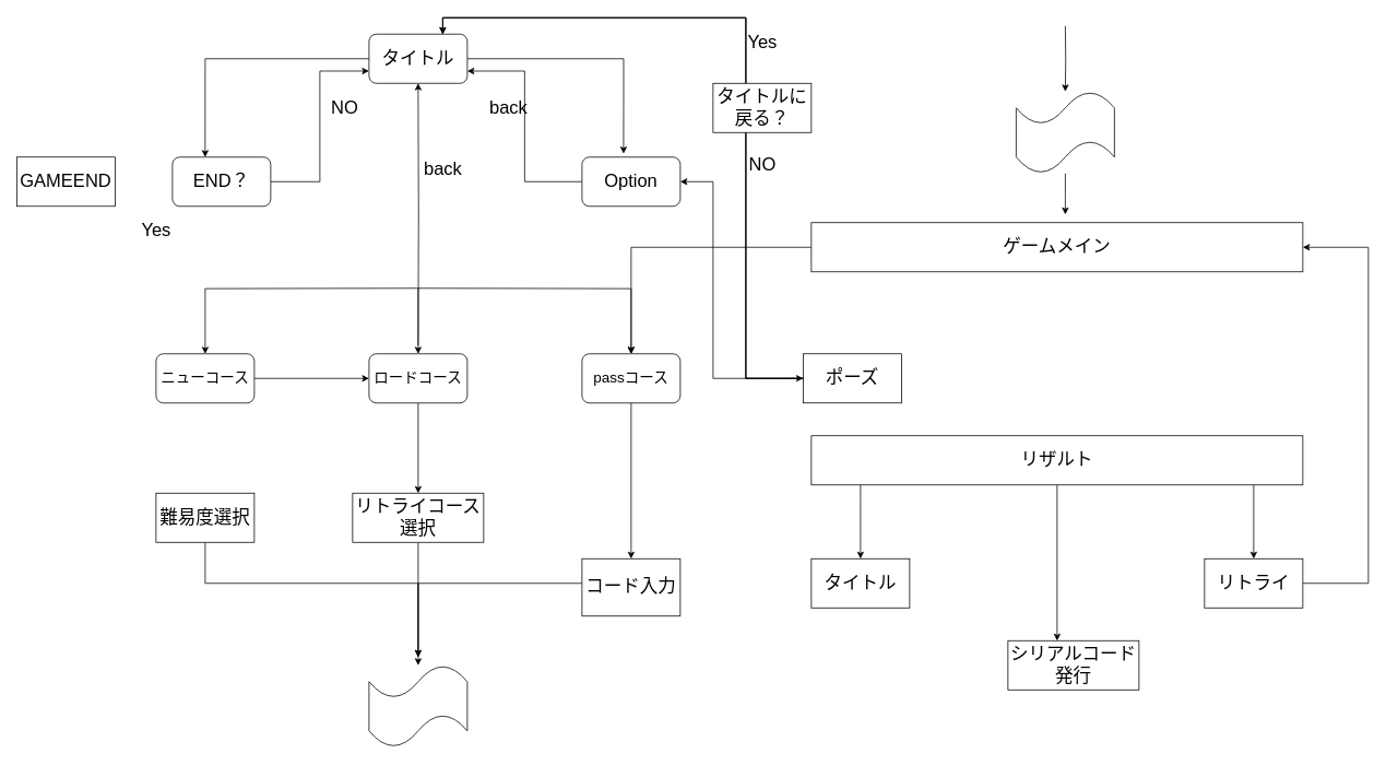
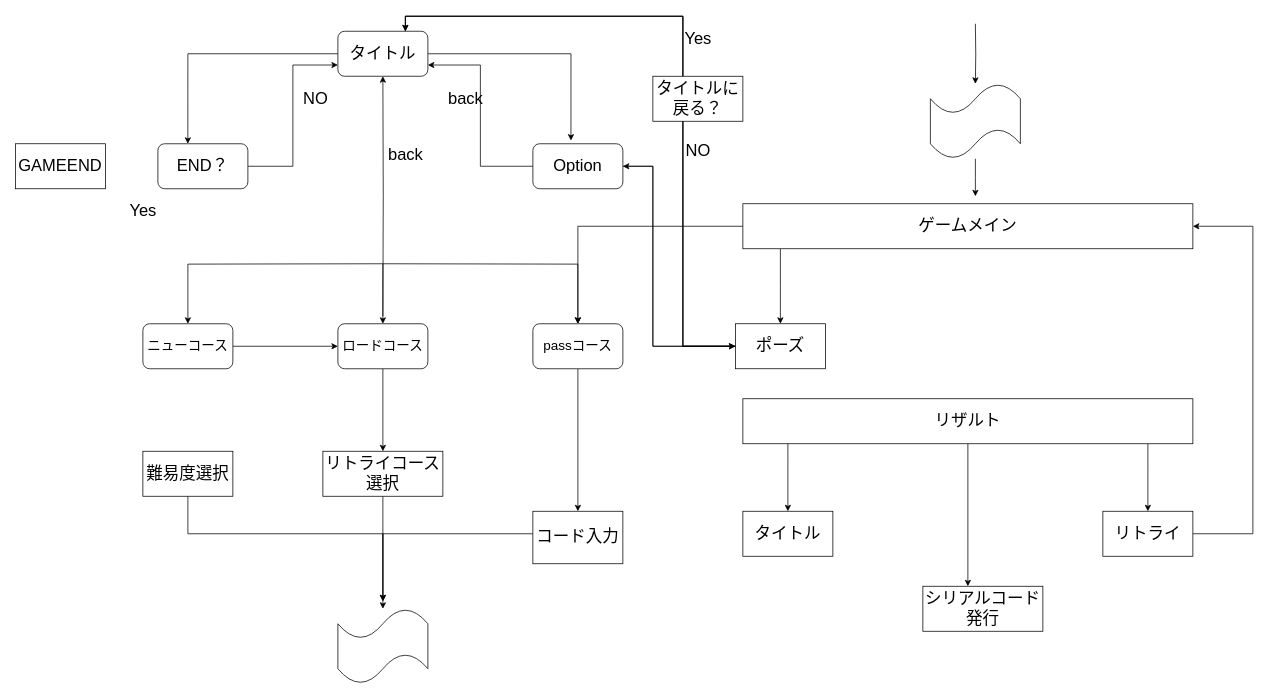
+ <mxCell id="12" style="edgeStyle=orthogonalEdgeStyle;rounded=0;orthogonalLoop=1;jettySize=auto;html=1;fontFamily=Helvetica;fontSize=22;" edge="1" parent="1" source="13" target="37"><mxGeometry relative="1" as="geometry"><Array as="points"><mxPoint x="870" y="221" /><mxPoint x="870" y="461" /></Array></mxGeometry></mxCell>
+ <mxCell id="33" style="edgeStyle=orthogonalEdgeStyle;rounded=0;orthogonalLoop=1;jettySize=auto;html=1;entryX=0.5;entryY=0;entryDx=0;entryDy=0;fontFamily=Helvetica;fontSize=22;" edge="1" parent="1" source="35" target="37"><mxGeometry relative="1" as="geometry"><Array as="points"><mxPoint x="1040" y="381" /><mxPoint x="1040" y="381" /></Array></mxGeometry></mxCell>
